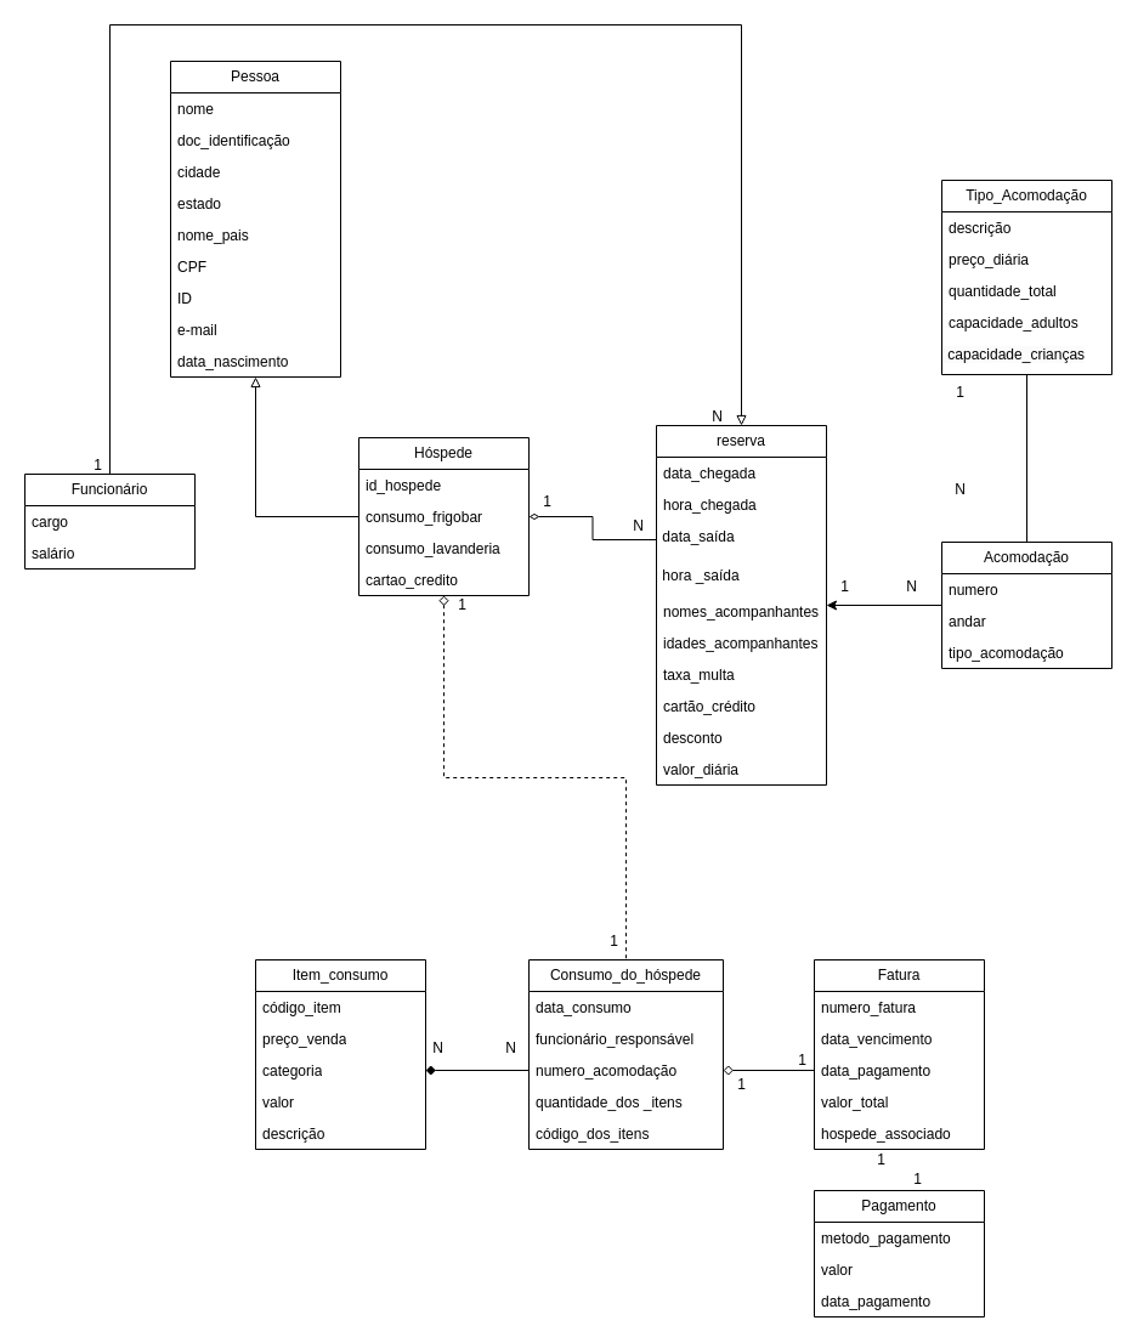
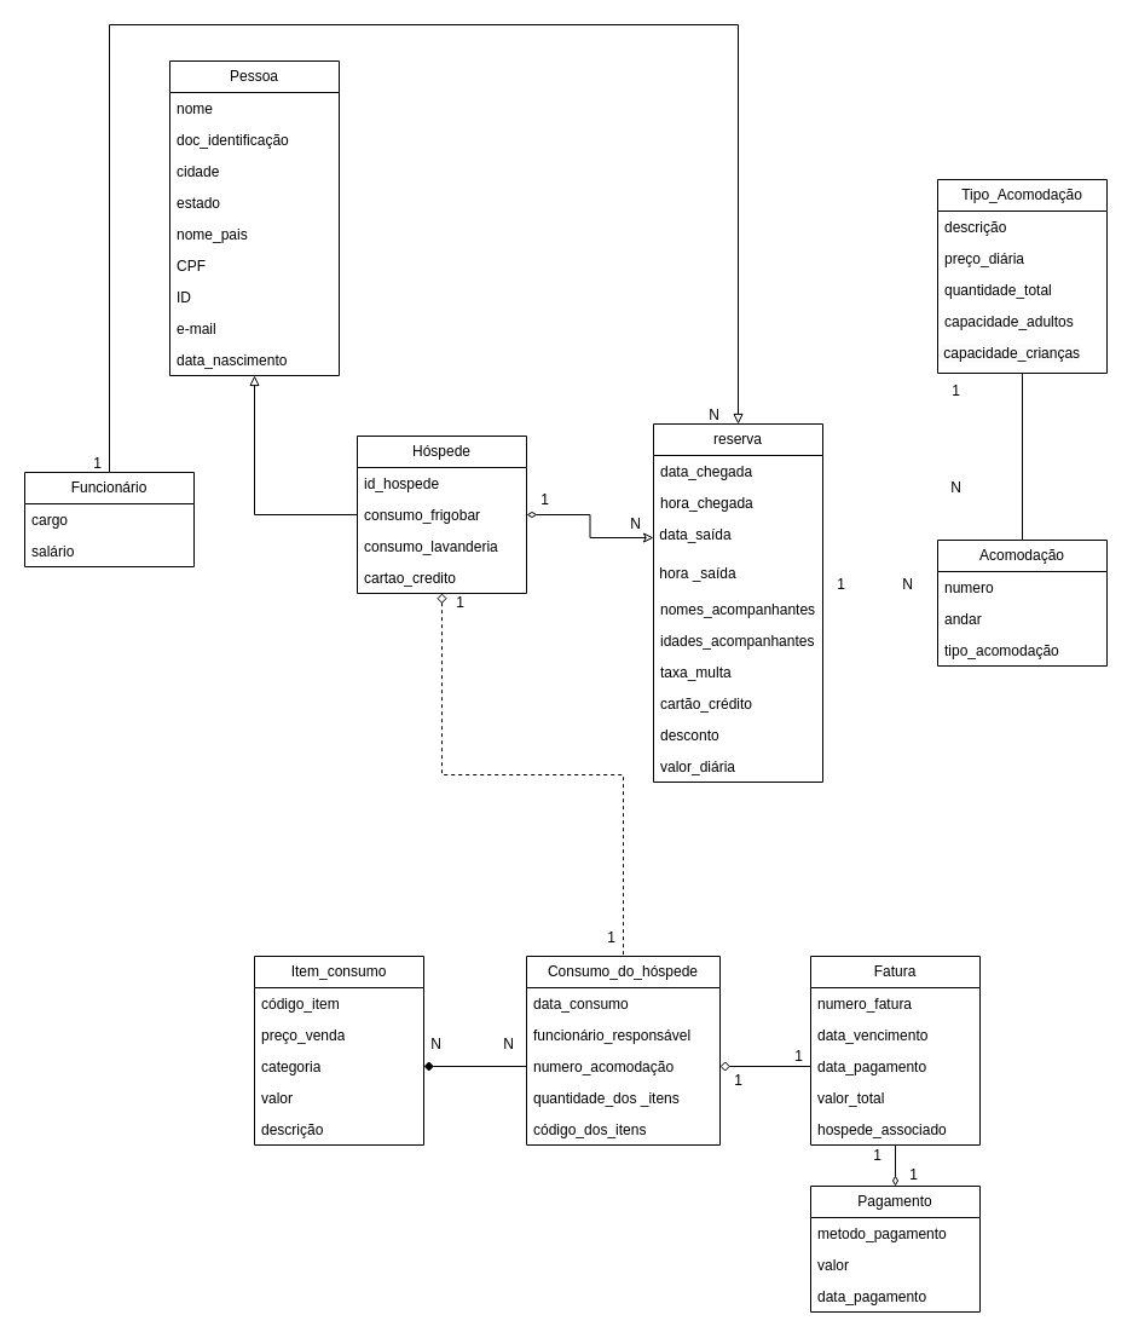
- <mxCell id="13" value="" style="edgeStyle=orthogonalEdgeStyle;rounded=0;orthogonalLoop=1;jettySize=auto;html=1;startArrow=diamondThin;startFill=0;endArrow=none;endFill=0;" edge="1" parent="1" source="15" target="46"><mxGeometry relative="1" as="geometry" /></mxCell>
+ <mxCell id="13" value="" style="edgeStyle=orthogonalEdgeStyle;rounded=0;orthogonalLoop=1;jettySize=auto;html=1;startArrow=diamondThin;startFill=0;endArrow=classic;endFill=0;" edge="1" parent="1" source="15" target="46"><mxGeometry relative="1" as="geometry" /></mxCell>
- <mxCell id="55" style="edgeStyle=orthogonalEdgeStyle;rounded=0;orthogonalLoop=1;jettySize=auto;html=1;" edge="1" parent="1" source="56" target="43"><mxGeometry relative="1" as="geometry" /></mxCell>
+ <mxCell id="12" style="edgeStyle=orthogonalEdgeStyle;rounded=0;orthogonalLoop=1;jettySize=auto;html=1;strokeColor=default;startArrow=diamondThin;startFill=0;endArrow=none;endFill=0;" edge="1" parent="1" source="26" target="31"><mxGeometry relative="1" as="geometry" /></mxCell>
